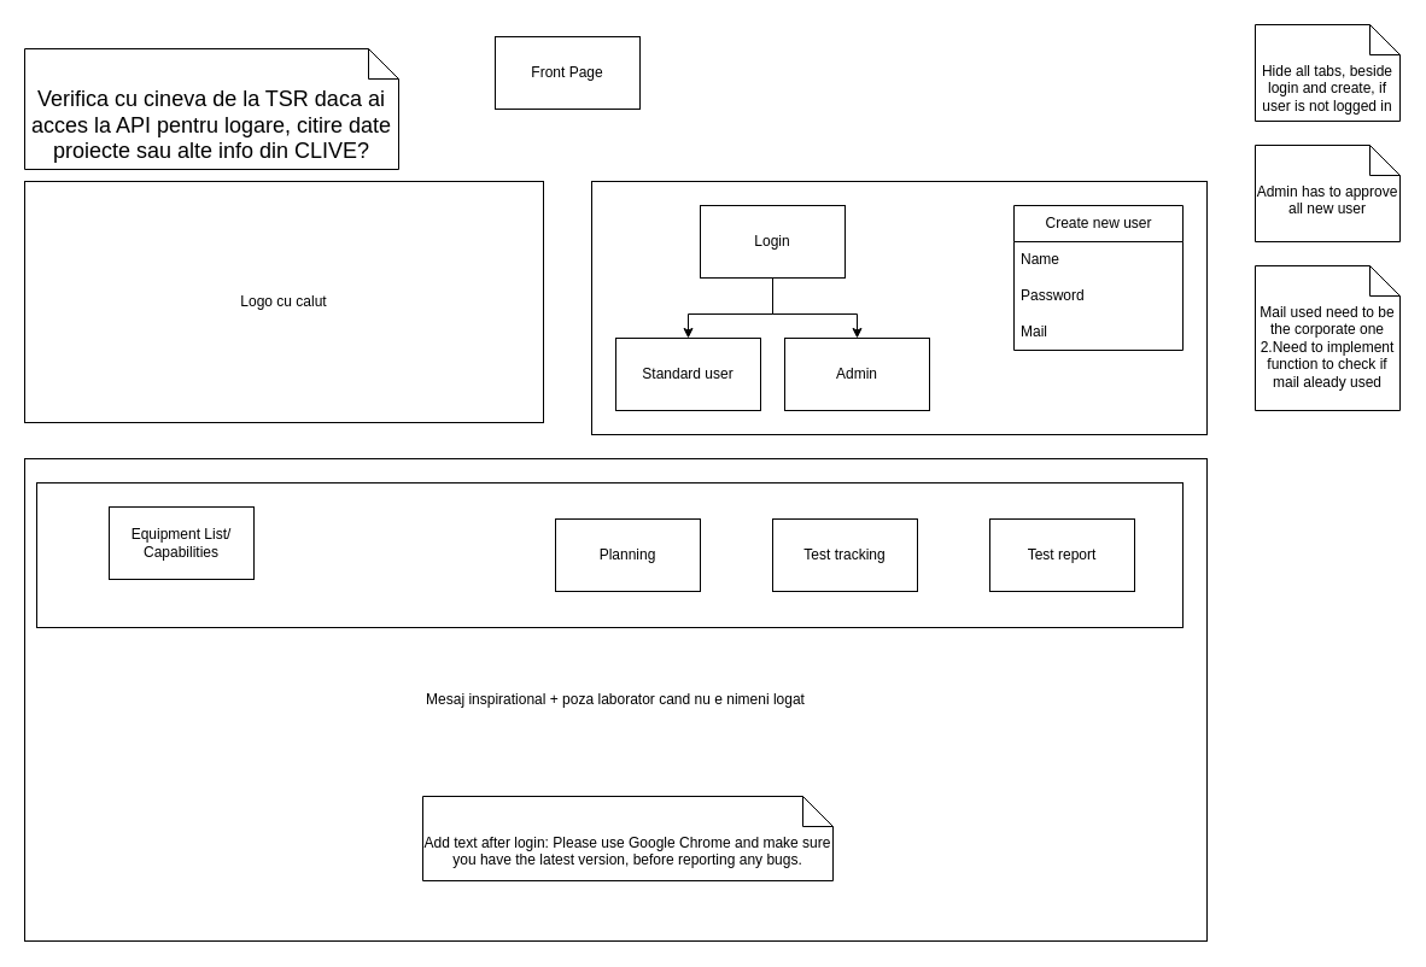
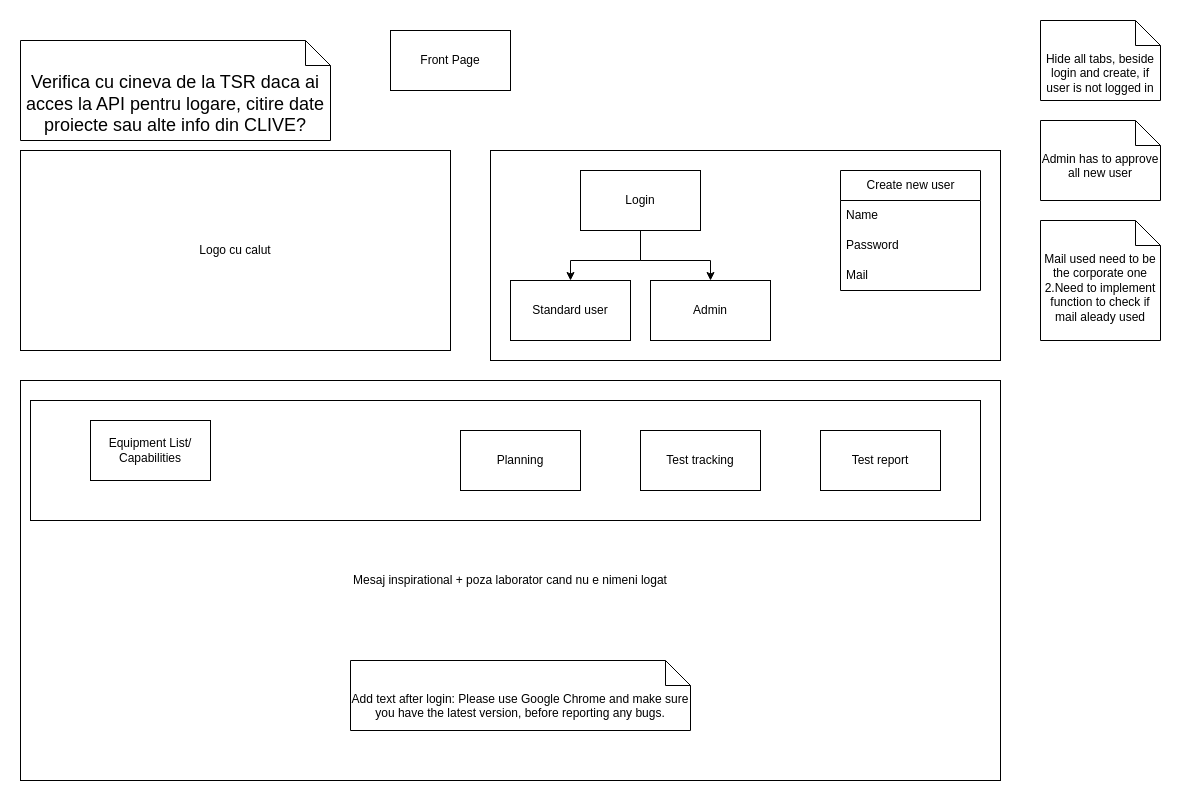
- <mxCell id="5" value="Front Page" style="rounded=0;whiteSpace=wrap;html=1;" parent="1" vertex="1"><mxGeometry x="410" y="30" width="120" height="60" as="geometry" /></mxCell>
+ <mxCell id="5" value="Front Page" style="rounded=0;whiteSpace=wrap;html=1;" parent="1" vertex="1"><mxGeometry x="390" y="30" width="120" height="60" as="geometry" /></mxCell>
